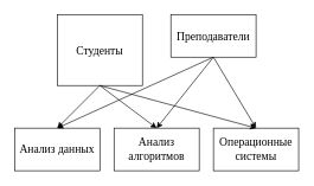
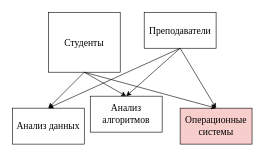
- <mxCell id="5" value="Анализ алгоритмов" style="rounded=0;whiteSpace=wrap;html=1;fontFamily=Times New Roman;fontSize=16;" vertex="1" parent="1"><mxGeometry x="160" y="180" width="120" height="60" as="geometry" /></mxCell>
+ <mxCell id="5" value="Анализ алгоритмов" style="rounded=0;whiteSpace=wrap;html=1;fontFamily=Times New Roman;fontSize=16;" vertex="1" parent="1"><mxGeometry x="150" y="160" width="120" height="60" as="geometry" /></mxCell>
- <mxCell id="6" value="Операционные системы" style="rounded=0;whiteSpace=wrap;html=1;fontFamily=Times New Roman;fontSize=16;" vertex="1" parent="1"><mxGeometry x="300" y="180" width="120" height="60" as="geometry" /></mxCell>
+ <mxCell id="6" value="Операционные системы" style="rounded=0;whiteSpace=wrap;html=1;fontFamily=Times New Roman;fontSize=16;fillColor=#f8cecc;" vertex="1" parent="1"><mxGeometry x="300" y="180" width="120" height="60" as="geometry" /></mxCell>
